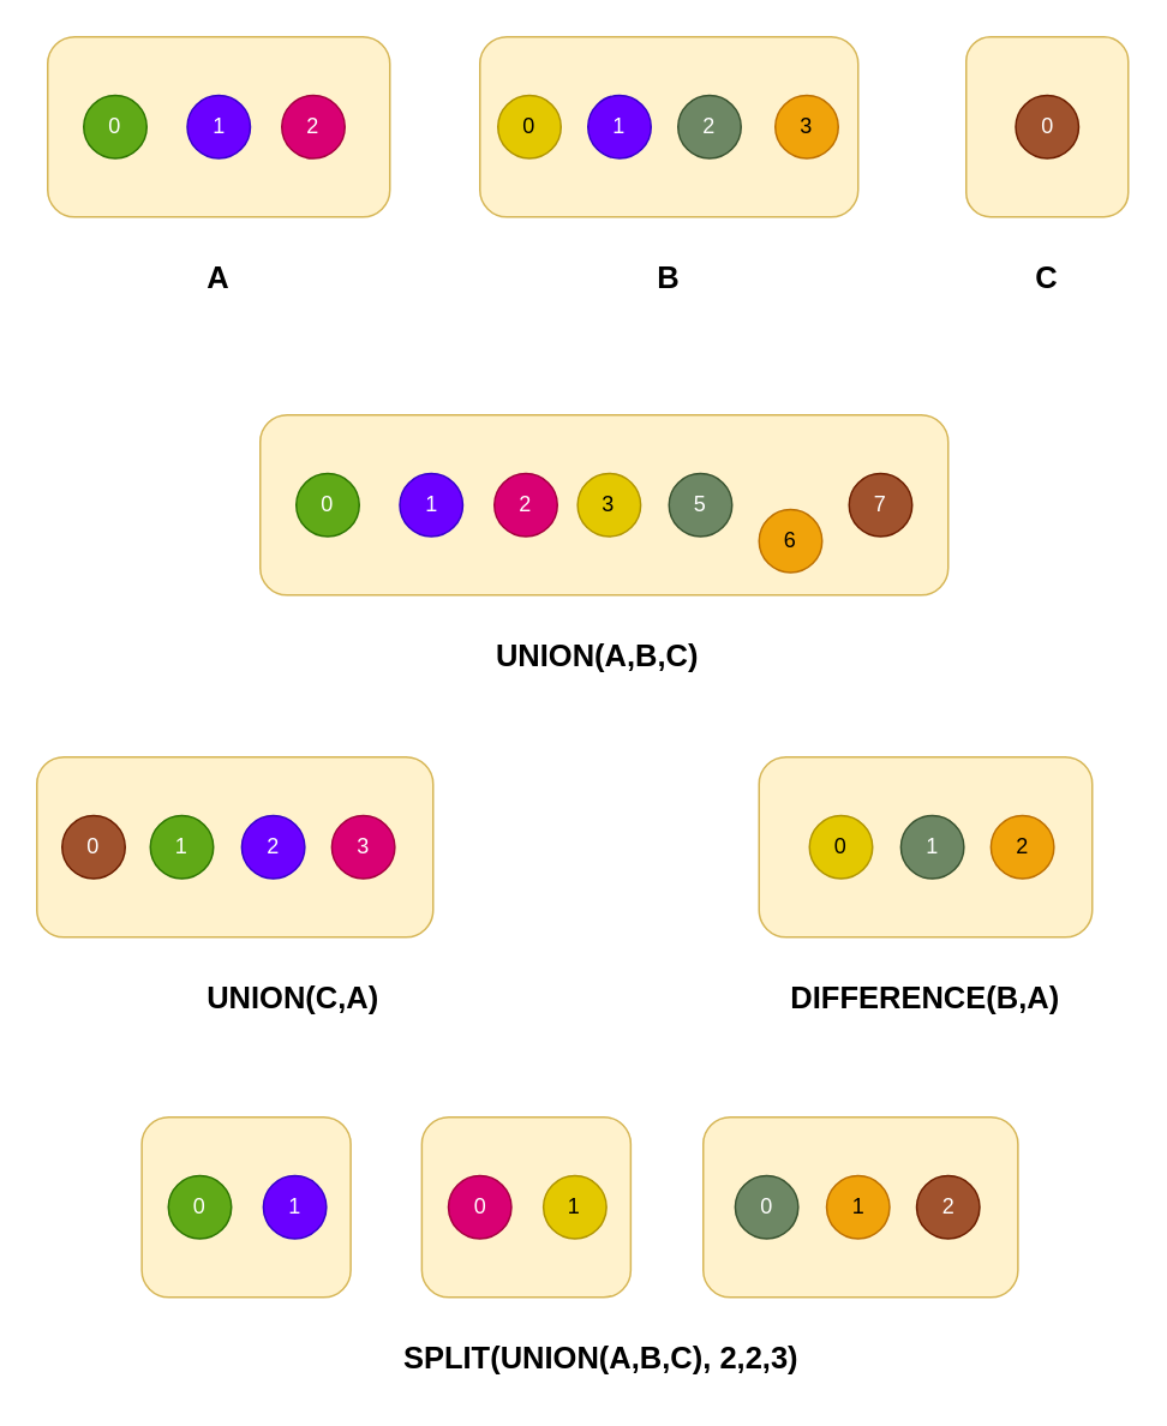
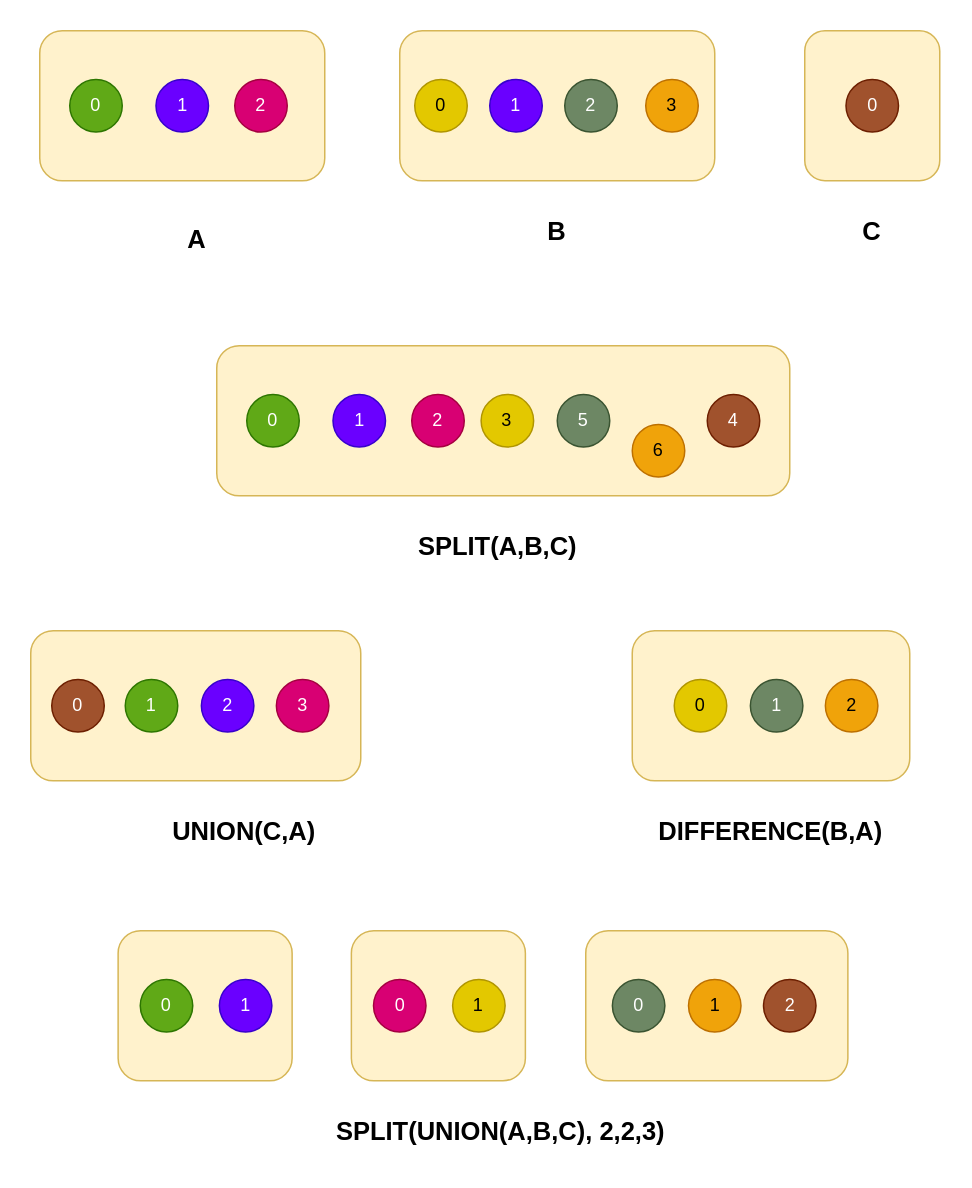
- <mxCell id="13" value="&lt;font style=&quot;font-size: 17px;&quot;&gt;A&lt;/font&gt;" style="text;html=1;strokeColor=none;fillColor=none;align=center;verticalAlign=middle;whiteSpace=wrap;rounded=0;fontStyle=1" parent="1" vertex="1"><mxGeometry x="91" y="140" width="60" height="30" as="geometry" /></mxCell>
+ <mxCell id="13" value="&lt;font style=&quot;font-size: 17px;&quot;&gt;A&lt;/font&gt;" style="text;html=1;strokeColor=none;fillColor=none;align=center;verticalAlign=middle;whiteSpace=wrap;rounded=0;fontStyle=1" parent="1" vertex="1"><mxGeometry x="101" y="145" width="60" height="30" as="geometry" /></mxCell>
- <mxCell id="23" value="7" style="ellipse;whiteSpace=wrap;html=1;aspect=fixed;fillColor=#a0522d;fontColor=#ffffff;strokeColor=#6D1F00;" parent="1" vertex="1"><mxGeometry x="471" y="262.5" width="35" height="35" as="geometry" /></mxCell>
+ <mxCell id="23" value="4" style="ellipse;whiteSpace=wrap;html=1;aspect=fixed;fillColor=#a0522d;fontColor=#ffffff;strokeColor=#6D1F00;" parent="1" vertex="1"><mxGeometry x="471" y="262.5" width="35" height="35" as="geometry" /></mxCell>
- <mxCell id="24" value="&lt;font style=&quot;font-size: 17px;&quot;&gt;UNION(A,B,C)&lt;/font&gt;" style="text;html=1;strokeColor=none;fillColor=none;align=center;verticalAlign=middle;whiteSpace=wrap;rounded=0;fontStyle=1" parent="1" vertex="1"><mxGeometry x="218.75" y="350" width="225" height="30" as="geometry" /></mxCell>
+ <mxCell id="24" value="&lt;font style=&quot;font-size: 17px;&quot;&gt;SPLIT(A,B,C)&lt;/font&gt;" style="text;html=1;strokeColor=none;fillColor=none;align=center;verticalAlign=middle;whiteSpace=wrap;rounded=0;fontStyle=1" parent="1" vertex="1"><mxGeometry x="218.75" y="350" width="225" height="30" as="geometry" /></mxCell>
